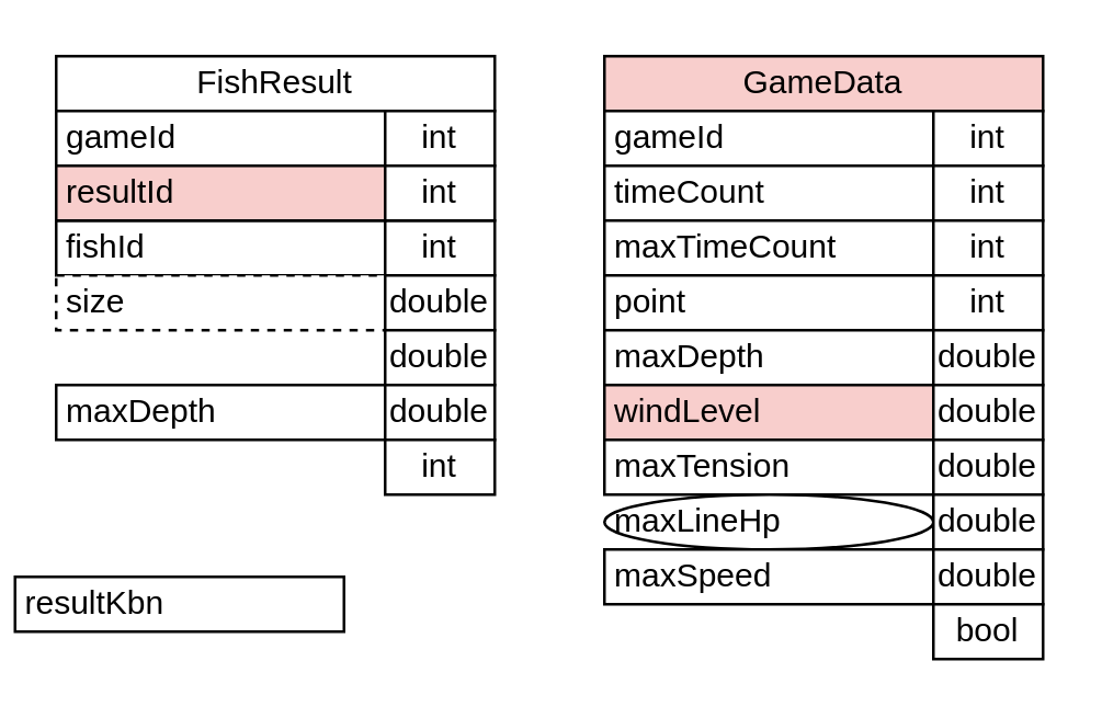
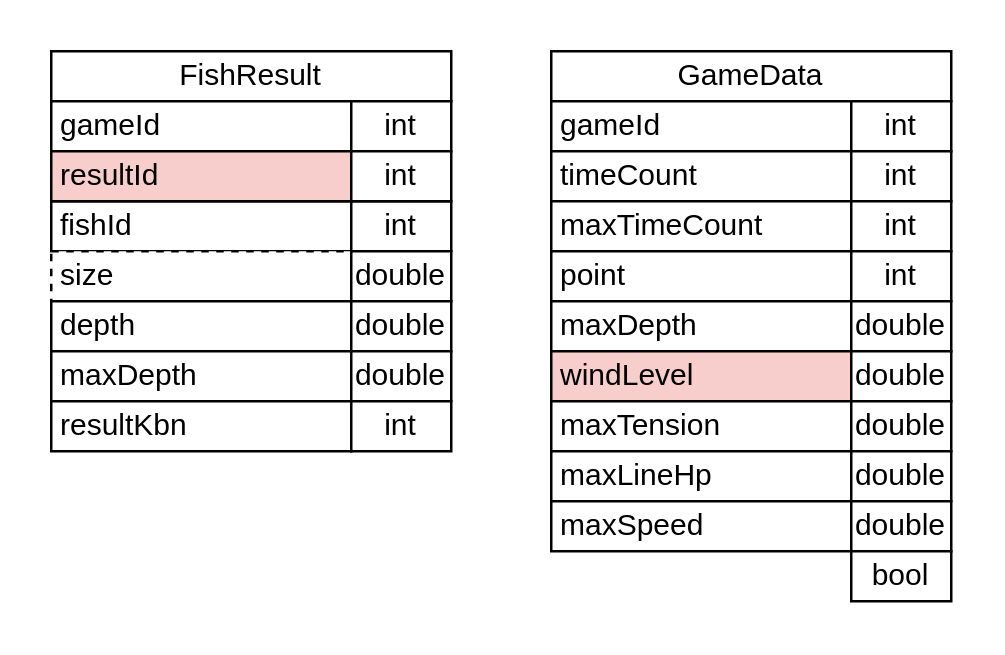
- <mxCell id="17" value="GameData" style="rounded=0;whiteSpace=wrap;html=1;fillColor=#f8cecc;" vertex="1" parent="1"><mxGeometry x="220" y="20" width="160" height="20" as="geometry" /></mxCell>
+ <mxCell id="17" value="GameData" style="rounded=0;whiteSpace=wrap;html=1;" vertex="1" parent="1"><mxGeometry x="220" y="20" width="160" height="20" as="geometry" /></mxCell>
+ <mxCell id="7" value="depth" style="rounded=0;whiteSpace=wrap;html=1;align=left;spacingLeft=2;" vertex="1" parent="1"><mxGeometry x="20" y="120" width="120" height="20" as="geometry" /></mxCell>
- <mxCell id="32" value="maxLineHp" style="ellipse;whiteSpace=wrap;html=1;align=left;spacingLeft=2;" vertex="1" parent="1"><mxGeometry x="220" y="180" width="120" height="20" as="geometry" /></mxCell>
+ <mxCell id="32" value="maxLineHp" style="rounded=0;whiteSpace=wrap;html=1;align=left;spacingLeft=2;" vertex="1" parent="1"><mxGeometry x="220" y="180" width="120" height="20" as="geometry" /></mxCell>
- <mxCell id="11" value="resultKbn" style="rounded=0;whiteSpace=wrap;html=1;align=left;spacingLeft=2;" vertex="1" parent="1"><mxGeometry x="5" y="210" width="120" height="20" as="geometry" /></mxCell>
+ <mxCell id="11" value="resultKbn" style="rounded=0;whiteSpace=wrap;html=1;align=left;spacingLeft=2;" vertex="1" parent="1"><mxGeometry x="20" y="160" width="120" height="20" as="geometry" /></mxCell>
